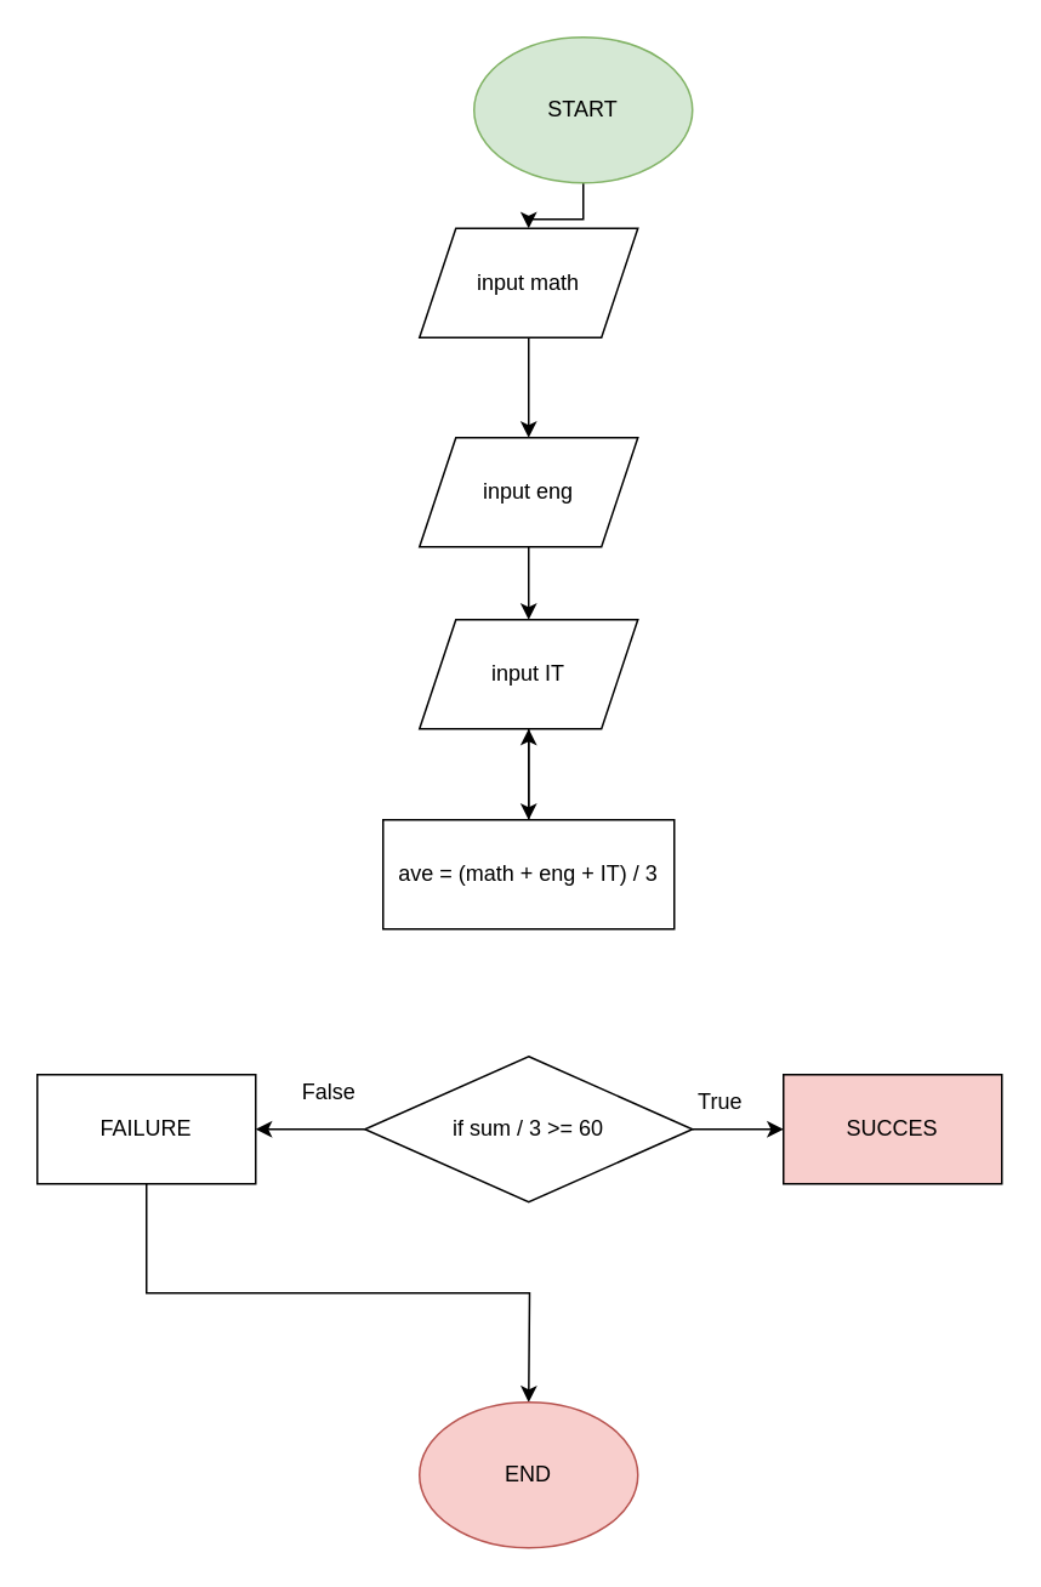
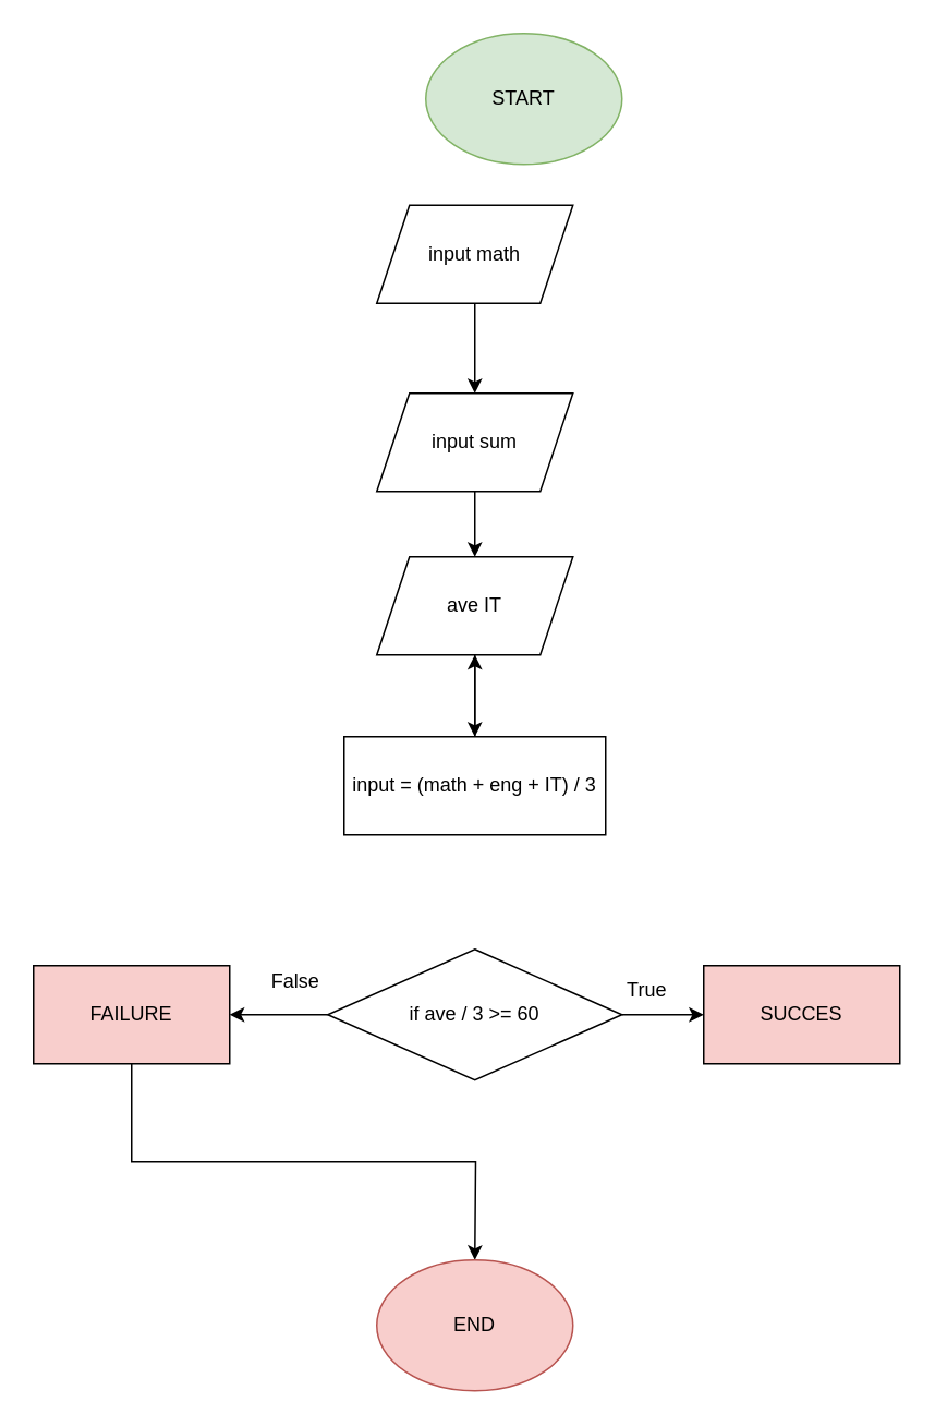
- <mxCell id="2" style="edgeStyle=orthogonalEdgeStyle;rounded=0;orthogonalLoop=1;jettySize=auto;html=1;exitX=0.5;exitY=1;exitDx=0;exitDy=0;" edge="1" parent="1" source="3" target="5"><mxGeometry relative="1" as="geometry"><mxPoint x="290" y="150" as="targetPoint" /></mxGeometry></mxCell>
- <mxCell id="7" value="input eng" style="shape=parallelogram;perimeter=parallelogramPerimeter;whiteSpace=wrap;html=1;fixedSize=1;" vertex="1" parent="1"><mxGeometry x="230" y="240" width="120" height="60" as="geometry" /></mxCell>
+ <mxCell id="7" value="input sum" style="shape=parallelogram;perimeter=parallelogramPerimeter;whiteSpace=wrap;html=1;fixedSize=1;" vertex="1" parent="1"><mxGeometry x="230" y="240" width="120" height="60" as="geometry" /></mxCell>
- <mxCell id="9" value="input IT" style="shape=parallelogram;perimeter=parallelogramPerimeter;whiteSpace=wrap;html=1;fixedSize=1;" vertex="1" parent="1"><mxGeometry x="230" y="340" width="120" height="60" as="geometry" /></mxCell>
+ <mxCell id="9" value="ave IT" style="shape=parallelogram;perimeter=parallelogramPerimeter;whiteSpace=wrap;html=1;fixedSize=1;" vertex="1" parent="1"><mxGeometry x="230" y="340" width="120" height="60" as="geometry" /></mxCell>
- <mxCell id="11" value="ave = (math + eng + IT) / 3" style="whiteSpace=wrap;html=1;" vertex="1" parent="1"><mxGeometry x="210" y="450" width="160" height="60" as="geometry" /></mxCell>
+ <mxCell id="11" value="input = (math + eng + IT) / 3" style="whiteSpace=wrap;html=1;" vertex="1" parent="1"><mxGeometry x="210" y="450" width="160" height="60" as="geometry" /></mxCell>
- <mxCell id="17" value="FAILURE" style="whiteSpace=wrap;html=1;" vertex="1" parent="1"><mxGeometry x="20" y="590" width="120" height="60" as="geometry" /></mxCell>
+ <mxCell id="17" value="FAILURE" style="whiteSpace=wrap;html=1;fillColor=#f8cecc;" vertex="1" parent="1"><mxGeometry x="20" y="590" width="120" height="60" as="geometry" /></mxCell>
- <mxCell id="14" value="if sum / 3 &amp;gt;= 60" style="rhombus;whiteSpace=wrap;html=1;" vertex="1" parent="1"><mxGeometry x="200" y="580" width="180" height="80" as="geometry" /></mxCell>
+ <mxCell id="14" value="if ave / 3 &amp;gt;= 60" style="rhombus;whiteSpace=wrap;html=1;" vertex="1" parent="1"><mxGeometry x="200" y="580" width="180" height="80" as="geometry" /></mxCell>
